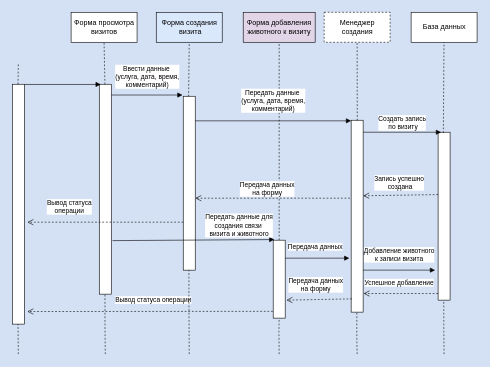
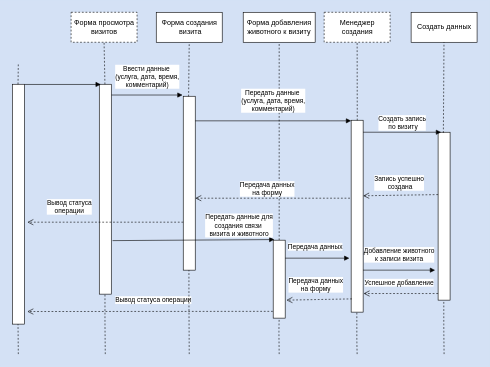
- <mxCell id="20" value="Форма просмотра &lt;br&gt;визитов" style="html=1;" vertex="1" parent="1"><mxGeometry x="118" y="20" width="110" height="50" as="geometry" /></mxCell>
+ <mxCell id="20" value="Форма просмотра &lt;br&gt;визитов" style="html=1;dashed=1;" vertex="1" parent="1"><mxGeometry x="118" y="20" width="110" height="50" as="geometry" /></mxCell>
- <mxCell id="10" value="Форма создания&lt;br&gt;&amp;nbsp;визита" style="html=1;fillColor=#dae8fc;" vertex="1" parent="1"><mxGeometry x="260" y="20" width="110" height="50" as="geometry" /></mxCell>
+ <mxCell id="10" value="Форма создания&lt;br&gt;&amp;nbsp;визита" style="html=1;" vertex="1" parent="1"><mxGeometry x="260" y="20" width="110" height="50" as="geometry" /></mxCell>
- <mxCell id="27" value="Форма добавления животного к визиту" style="rounded=0;whiteSpace=wrap;html=1;fillColor=#e1d5e7;" vertex="1" parent="1"><mxGeometry x="405" y="20" width="120" height="50" as="geometry" /></mxCell>
+ <mxCell id="27" value="Форма добавления животного к визиту" style="rounded=0;whiteSpace=wrap;html=1;" vertex="1" parent="1"><mxGeometry x="405" y="20" width="120" height="50" as="geometry" /></mxCell>
- <mxCell id="15" value="База данных" style="html=1;" vertex="1" parent="1"><mxGeometry x="685" y="20" width="110" height="50" as="geometry" /></mxCell>
+ <mxCell id="15" value="Создать данных" style="html=1;" vertex="1" parent="1"><mxGeometry x="685" y="20" width="110" height="50" as="geometry" /></mxCell>
